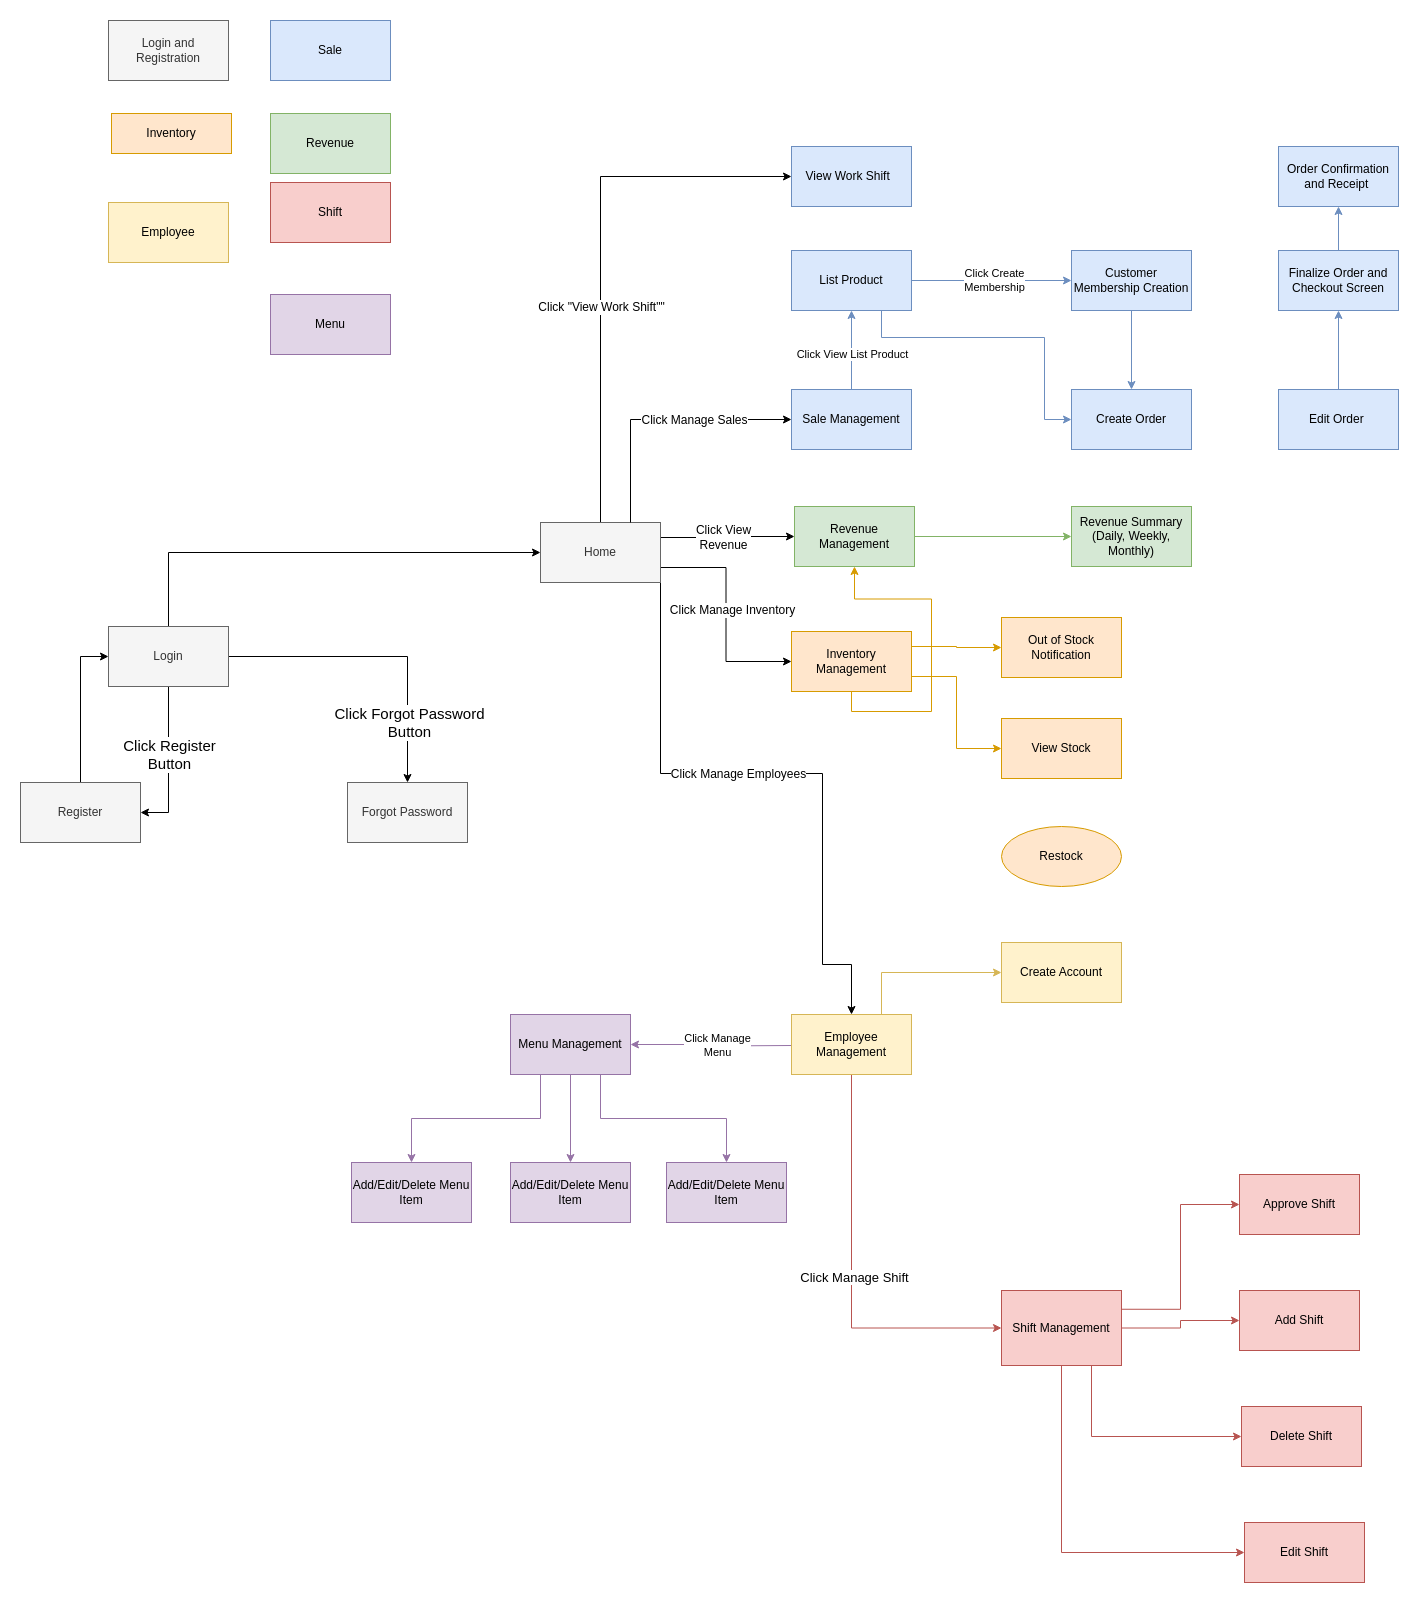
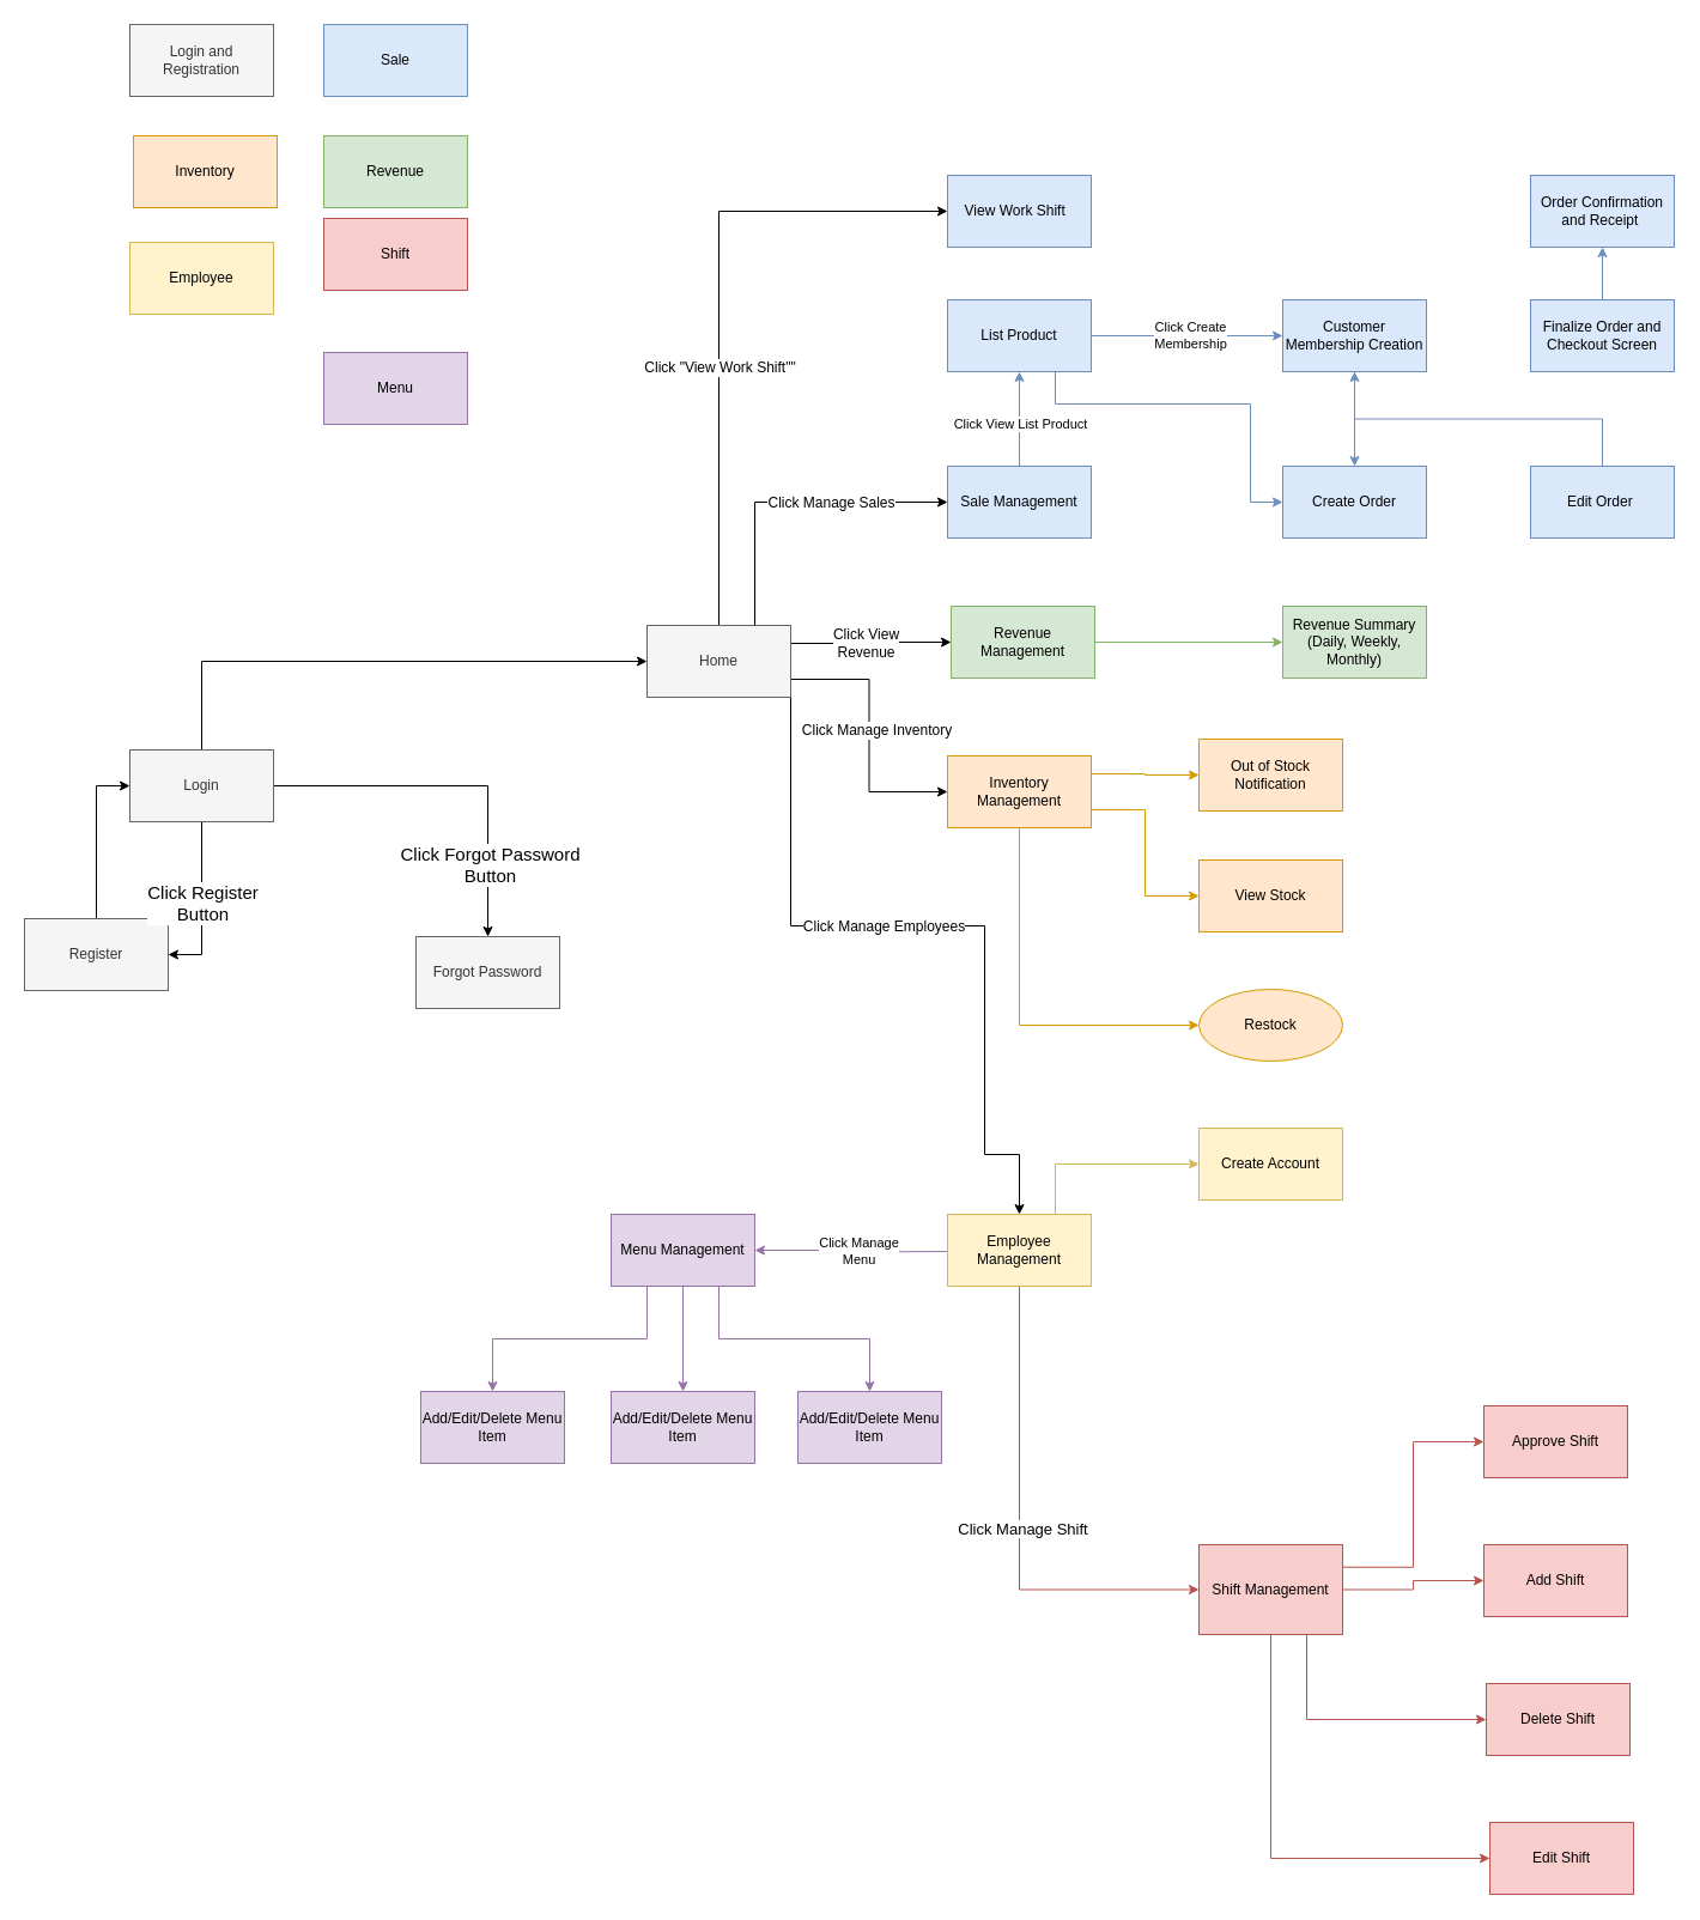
- <mxCell id="21" value="Inventory" style="rounded=0;whiteSpace=wrap;html=1;fillColor=#ffe6cc;strokeColor=#d79b00;" parent="1" vertex="1"><mxGeometry x="111" y="113" width="120" height="40" as="geometry" /></mxCell>
+ <mxCell id="21" value="Inventory" style="rounded=0;whiteSpace=wrap;html=1;fillColor=#ffe6cc;strokeColor=#d79b00;" parent="1" vertex="1"><mxGeometry x="111" y="113" width="120" height="60" as="geometry" /></mxCell>
- <mxCell id="33" style="edgeStyle=orthogonalEdgeStyle;rounded=0;orthogonalLoop=1;jettySize=auto;html=1;exitX=0.5;exitY=0;exitDx=0;exitDy=0;entryX=0.5;entryY=1;entryDx=0;entryDy=0;fillColor=#dae8fc;strokeColor=#6c8ebf;" parent="1" source="34" target="32" edge="1"><mxGeometry relative="1" as="geometry" /></mxCell>
+ <mxCell id="33" style="edgeStyle=orthogonalEdgeStyle;rounded=0;orthogonalLoop=1;jettySize=auto;html=1;exitX=0.5;exitY=0;exitDx=0;exitDy=0;fillColor=#dae8fc;strokeColor=#6c8ebf;" parent="1" source="34" target="36" edge="1"><mxGeometry relative="1" as="geometry" /></mxCell>
- <mxCell id="45" style="edgeStyle=orthogonalEdgeStyle;rounded=0;orthogonalLoop=1;jettySize=auto;html=1;exitX=0.5;exitY=1;exitDx=0;exitDy=0;fillColor=#ffe6cc;strokeColor=#d79b00;" parent="1" source="47" target="42" edge="1"><mxGeometry relative="1" as="geometry" /></mxCell>
+ <mxCell id="45" style="edgeStyle=orthogonalEdgeStyle;rounded=0;orthogonalLoop=1;jettySize=auto;html=1;exitX=0.5;exitY=1;exitDx=0;exitDy=0;entryX=0;entryY=0.5;entryDx=0;entryDy=0;fillColor=#ffe6cc;strokeColor=#d79b00;" parent="1" source="47" target="49" edge="1"><mxGeometry relative="1" as="geometry" /></mxCell>
- <mxCell id="18" value="Register" style="rounded=0;whiteSpace=wrap;html=1;fillColor=#f5f5f5;fontColor=#333333;strokeColor=#666666;" parent="1" vertex="1"><mxGeometry x="20" y="782" width="120" height="60" as="geometry" /></mxCell>
+ <mxCell id="18" value="Register" style="rounded=0;whiteSpace=wrap;html=1;fillColor=#f5f5f5;fontColor=#333333;strokeColor=#666666;" parent="1" vertex="1"><mxGeometry x="20" y="767" width="120" height="60" as="geometry" /></mxCell>
